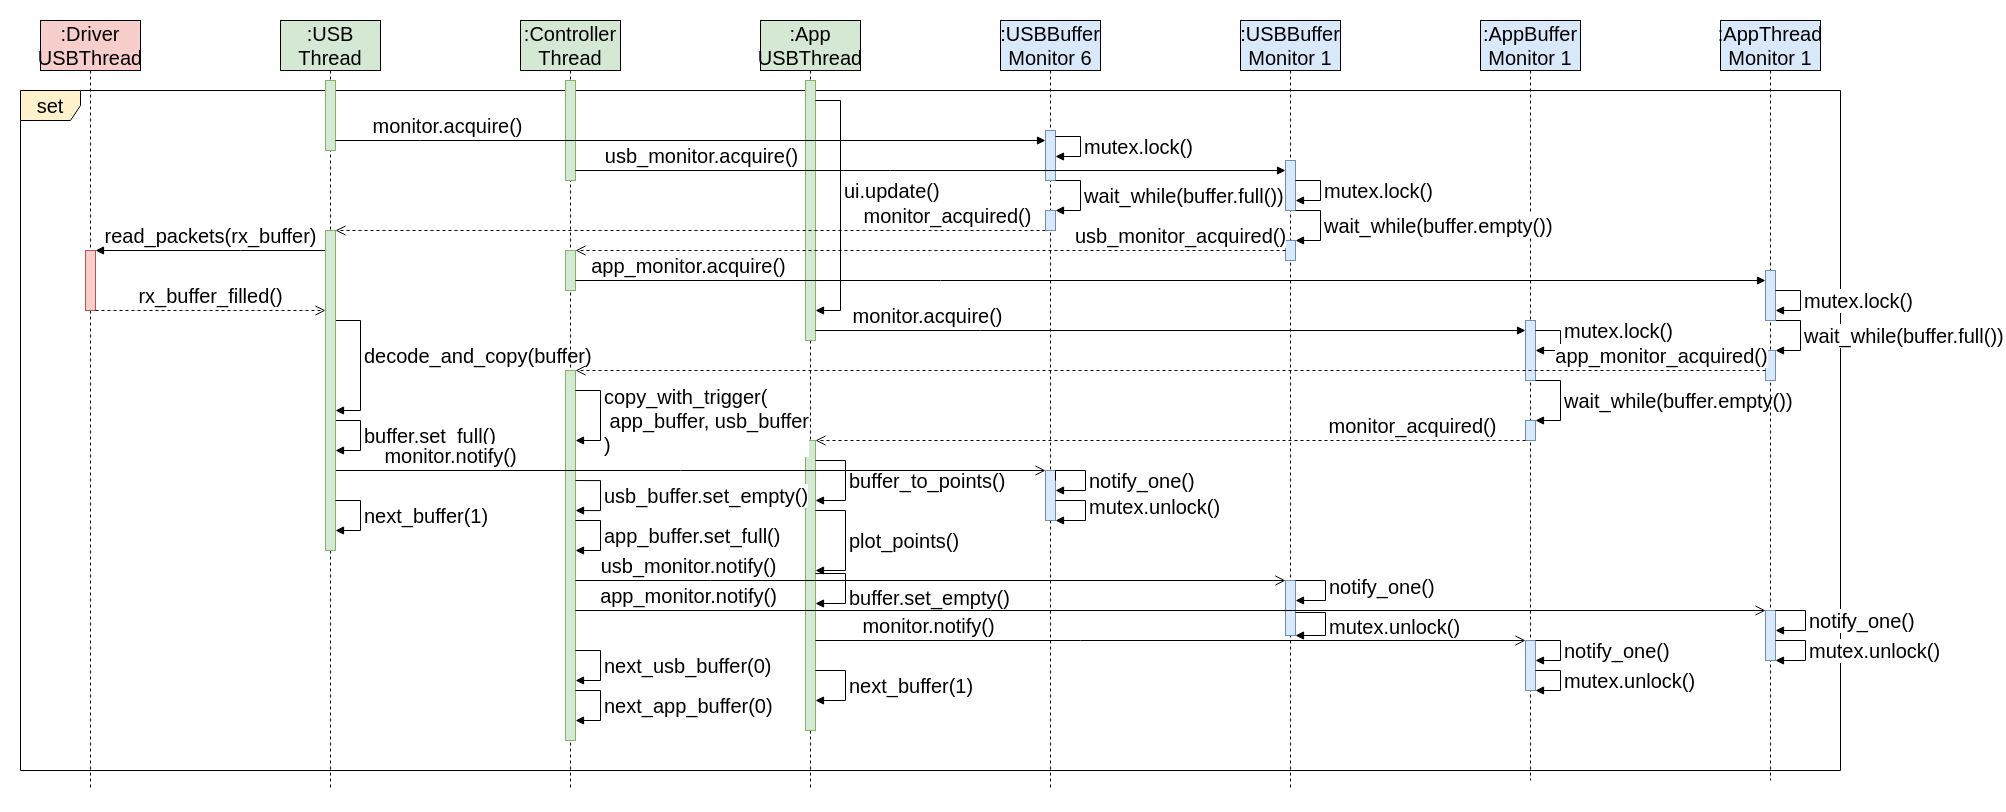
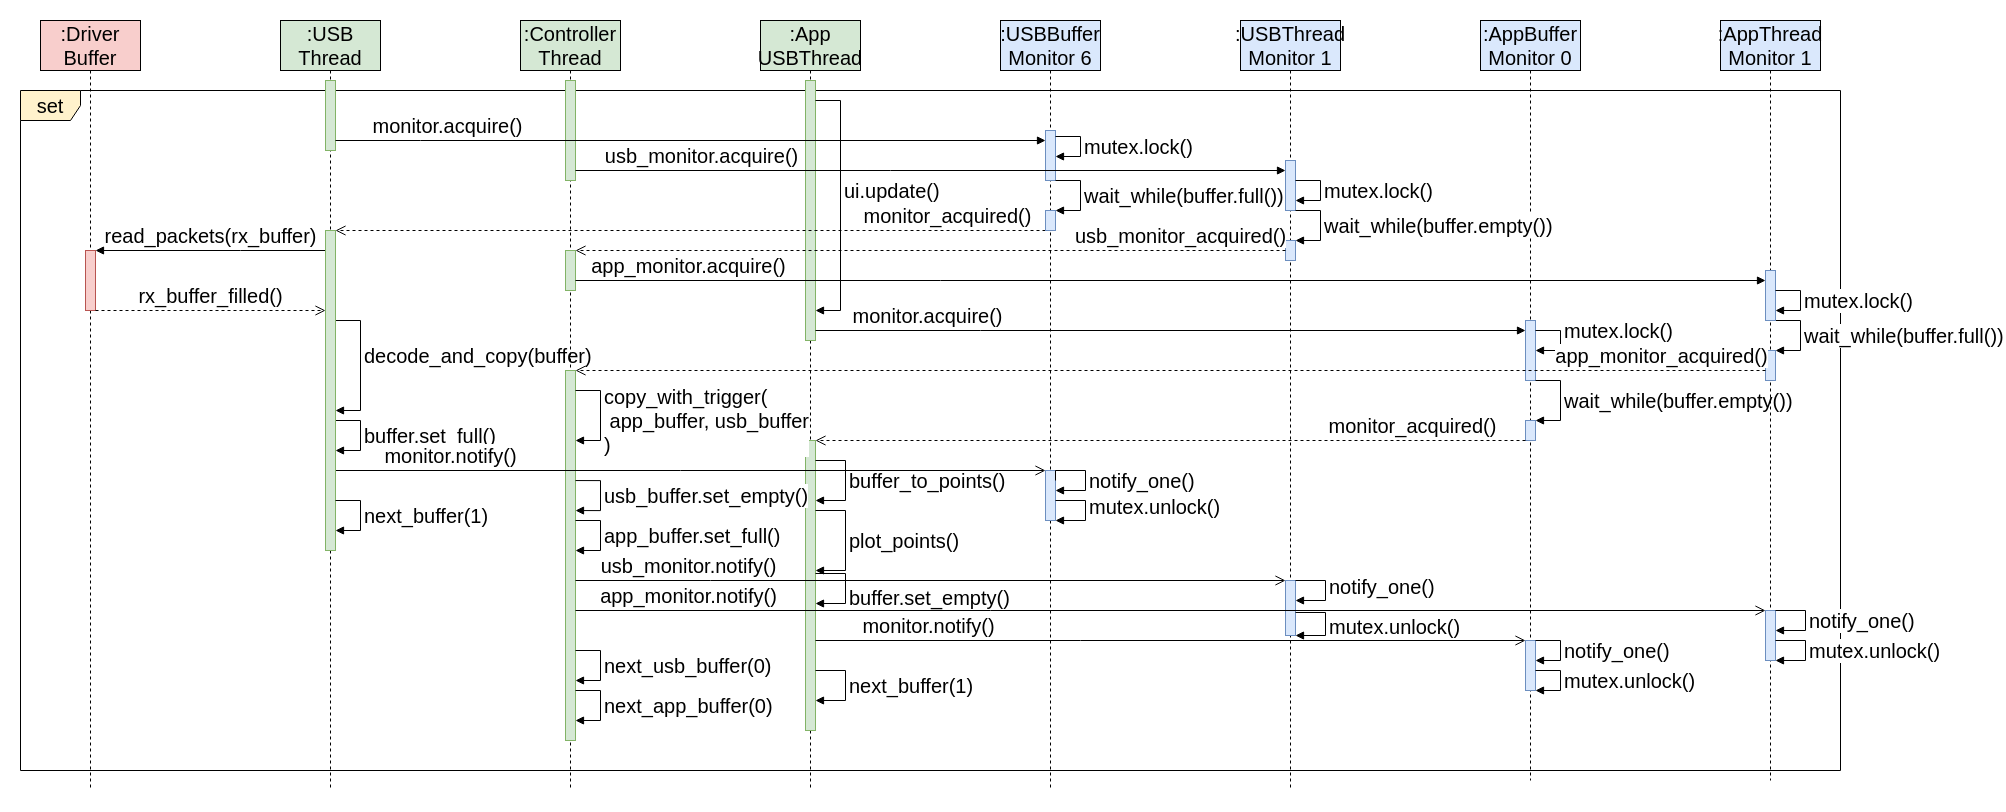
- <mxCell id="32" value=":Driver&lt;br style=&quot;font-size: 20px;&quot;&gt;USBThread" style="shape=umlLifeline;perimeter=lifelinePerimeter;whiteSpace=wrap;html=1;container=1;dropTarget=0;collapsible=0;recursiveResize=0;outlineConnect=0;portConstraint=eastwest;newEdgeStyle={&quot;edgeStyle&quot;:&quot;elbowEdgeStyle&quot;,&quot;elbow&quot;:&quot;vertical&quot;,&quot;curved&quot;:0,&quot;rounded&quot;:0};fontSize=20;fillColor=#f8cecc;strokeColor=default;size=50;" parent="1" vertex="1"><mxGeometry x="40" y="20" width="100" height="770" as="geometry" /></mxCell>
+ <mxCell id="32" value=":Driver&lt;br style=&quot;font-size: 20px;&quot;&gt;Buffer" style="shape=umlLifeline;perimeter=lifelinePerimeter;whiteSpace=wrap;html=1;container=1;dropTarget=0;collapsible=0;recursiveResize=0;outlineConnect=0;portConstraint=eastwest;newEdgeStyle={&quot;edgeStyle&quot;:&quot;elbowEdgeStyle&quot;,&quot;elbow&quot;:&quot;vertical&quot;,&quot;curved&quot;:0,&quot;rounded&quot;:0};fontSize=20;fillColor=#f8cecc;strokeColor=default;size=50;" parent="1" vertex="1"><mxGeometry x="40" y="20" width="100" height="770" as="geometry" /></mxCell>
- <mxCell id="20" value=":USBBuffer&lt;br style=&quot;font-size: 20px;&quot;&gt;Monitor 1" style="shape=umlLifeline;perimeter=lifelinePerimeter;whiteSpace=wrap;html=1;container=1;dropTarget=0;collapsible=0;recursiveResize=0;outlineConnect=0;portConstraint=eastwest;newEdgeStyle={&quot;edgeStyle&quot;:&quot;elbowEdgeStyle&quot;,&quot;elbow&quot;:&quot;vertical&quot;,&quot;curved&quot;:0,&quot;rounded&quot;:0};fontSize=20;fillColor=#dae8fc;strokeColor=default;size=50;" parent="1" vertex="1"><mxGeometry x="1240" y="20" width="100" height="770" as="geometry" /></mxCell>
+ <mxCell id="20" value=":USBThread&lt;br style=&quot;font-size: 20px;&quot;&gt;Monitor 1" style="shape=umlLifeline;perimeter=lifelinePerimeter;whiteSpace=wrap;html=1;container=1;dropTarget=0;collapsible=0;recursiveResize=0;outlineConnect=0;portConstraint=eastwest;newEdgeStyle={&quot;edgeStyle&quot;:&quot;elbowEdgeStyle&quot;,&quot;elbow&quot;:&quot;vertical&quot;,&quot;curved&quot;:0,&quot;rounded&quot;:0};fontSize=20;fillColor=#dae8fc;strokeColor=default;size=50;" parent="1" vertex="1"><mxGeometry x="1240" y="20" width="100" height="770" as="geometry" /></mxCell>
- <mxCell id="21" value=":AppBuffer&lt;br style=&quot;font-size: 20px;&quot;&gt;Monitor 1" style="shape=umlLifeline;perimeter=lifelinePerimeter;whiteSpace=wrap;html=1;container=1;dropTarget=0;collapsible=0;recursiveResize=0;outlineConnect=0;portConstraint=eastwest;newEdgeStyle={&quot;edgeStyle&quot;:&quot;elbowEdgeStyle&quot;,&quot;elbow&quot;:&quot;vertical&quot;,&quot;curved&quot;:0,&quot;rounded&quot;:0};fontSize=20;fillColor=#dae8fc;strokeColor=default;size=50;" parent="1" vertex="1"><mxGeometry x="1480" y="20" width="100" height="760" as="geometry" /></mxCell>
+ <mxCell id="21" value=":AppBuffer&lt;br style=&quot;font-size: 20px;&quot;&gt;Monitor 0" style="shape=umlLifeline;perimeter=lifelinePerimeter;whiteSpace=wrap;html=1;container=1;dropTarget=0;collapsible=0;recursiveResize=0;outlineConnect=0;portConstraint=eastwest;newEdgeStyle={&quot;edgeStyle&quot;:&quot;elbowEdgeStyle&quot;,&quot;elbow&quot;:&quot;vertical&quot;,&quot;curved&quot;:0,&quot;rounded&quot;:0};fontSize=20;fillColor=#dae8fc;strokeColor=default;size=50;" parent="1" vertex="1"><mxGeometry x="1480" y="20" width="100" height="760" as="geometry" /></mxCell>
